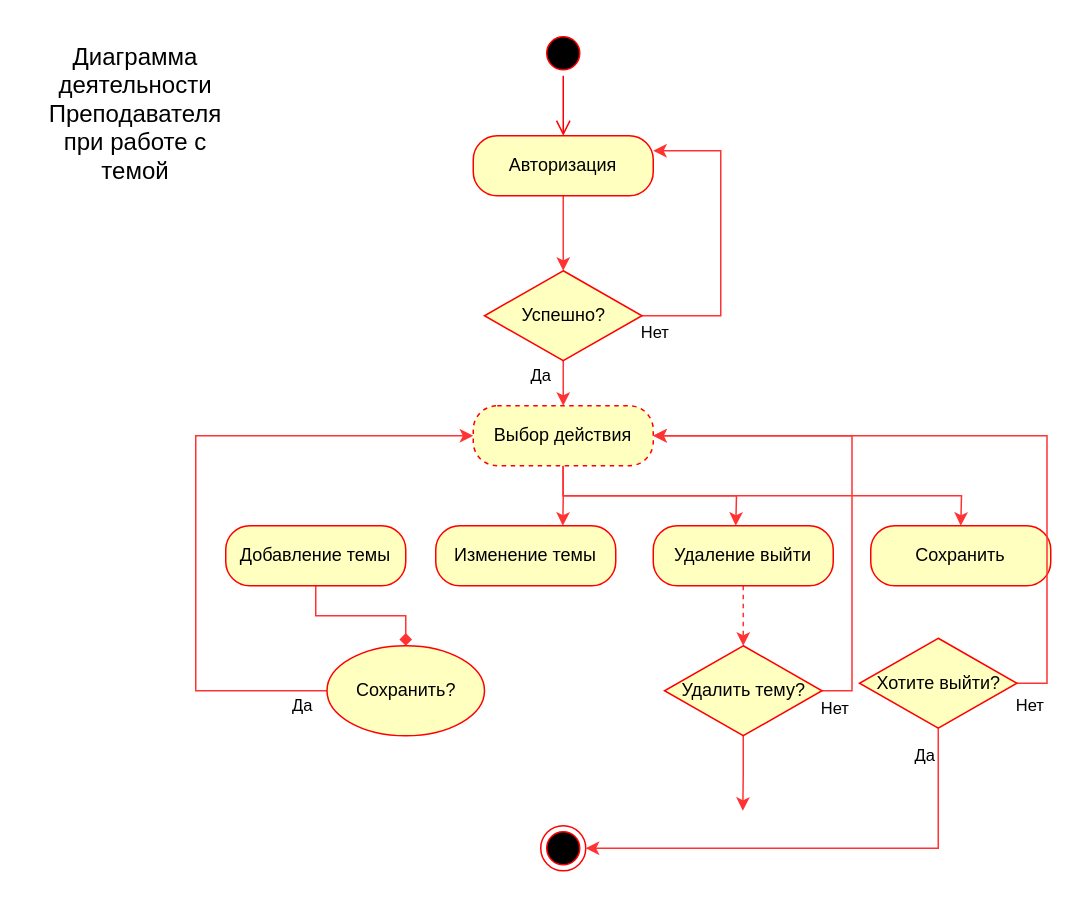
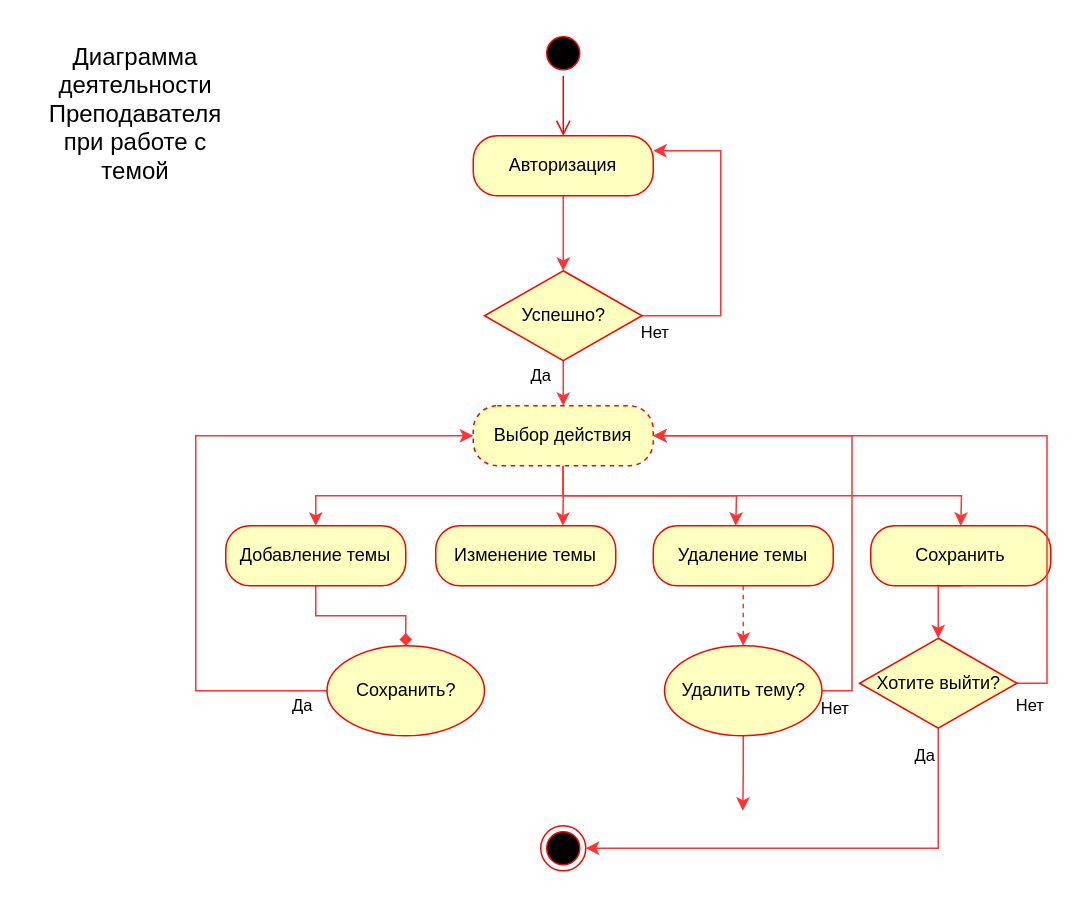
+ <mxCell id="13" style="edgeStyle=orthogonalEdgeStyle;rounded=0;orthogonalLoop=1;jettySize=auto;html=1;exitX=0.5;exitY=1;exitDx=0;exitDy=0;entryX=0.5;entryY=0;entryDx=0;entryDy=0;strokeColor=#FF3333;" edge="1" parent="1" source="14" target="17"><mxGeometry relative="1" as="geometry" /></mxCell>
- <mxCell id="20" value="Удаление выйти" style="rounded=1;whiteSpace=wrap;html=1;arcSize=40;fontColor=#000000;fillColor=#ffffc0;strokeColor=#ff0000;" vertex="1" parent="1"><mxGeometry x="435" y="350" width="120" height="40" as="geometry" /></mxCell>
+ <mxCell id="20" value="Удаление темы" style="rounded=1;whiteSpace=wrap;html=1;arcSize=40;fontColor=#000000;fillColor=#ffffc0;strokeColor=#ff0000;" vertex="1" parent="1"><mxGeometry x="435" y="350" width="120" height="40" as="geometry" /></mxCell>
+ <mxCell id="21" style="edgeStyle=orthogonalEdgeStyle;rounded=0;orthogonalLoop=1;jettySize=auto;html=1;exitX=0.5;exitY=1;exitDx=0;exitDy=0;entryX=0.5;entryY=0;entryDx=0;entryDy=0;strokeColor=#FF3333;" edge="1" parent="1" source="22" target="34"><mxGeometry relative="1" as="geometry" /></mxCell>
- <mxCell id="28" value="Удалить тему?" style="rhombus;whiteSpace=wrap;html=1;fillColor=#ffffc0;strokeColor=#ff0000;" vertex="1" parent="1"><mxGeometry x="442.5" y="430" width="105" height="60" as="geometry" /></mxCell>
+ <mxCell id="28" value="Удалить тему?" style="ellipse;whiteSpace=wrap;html=1;fillColor=#ffffc0;strokeColor=#ff0000;" vertex="1" parent="1"><mxGeometry x="442.5" y="430" width="105" height="60" as="geometry" /></mxCell>
